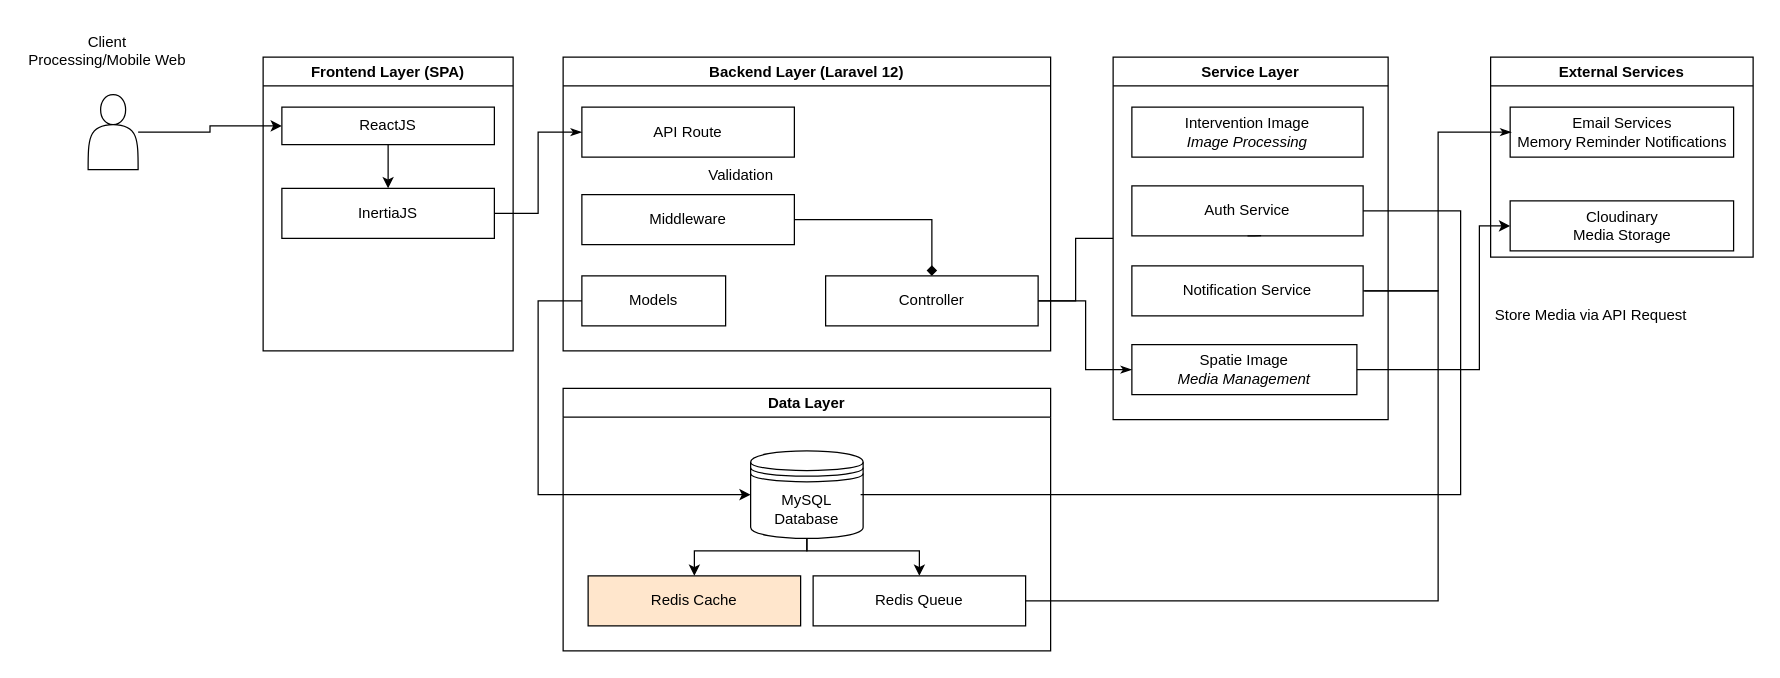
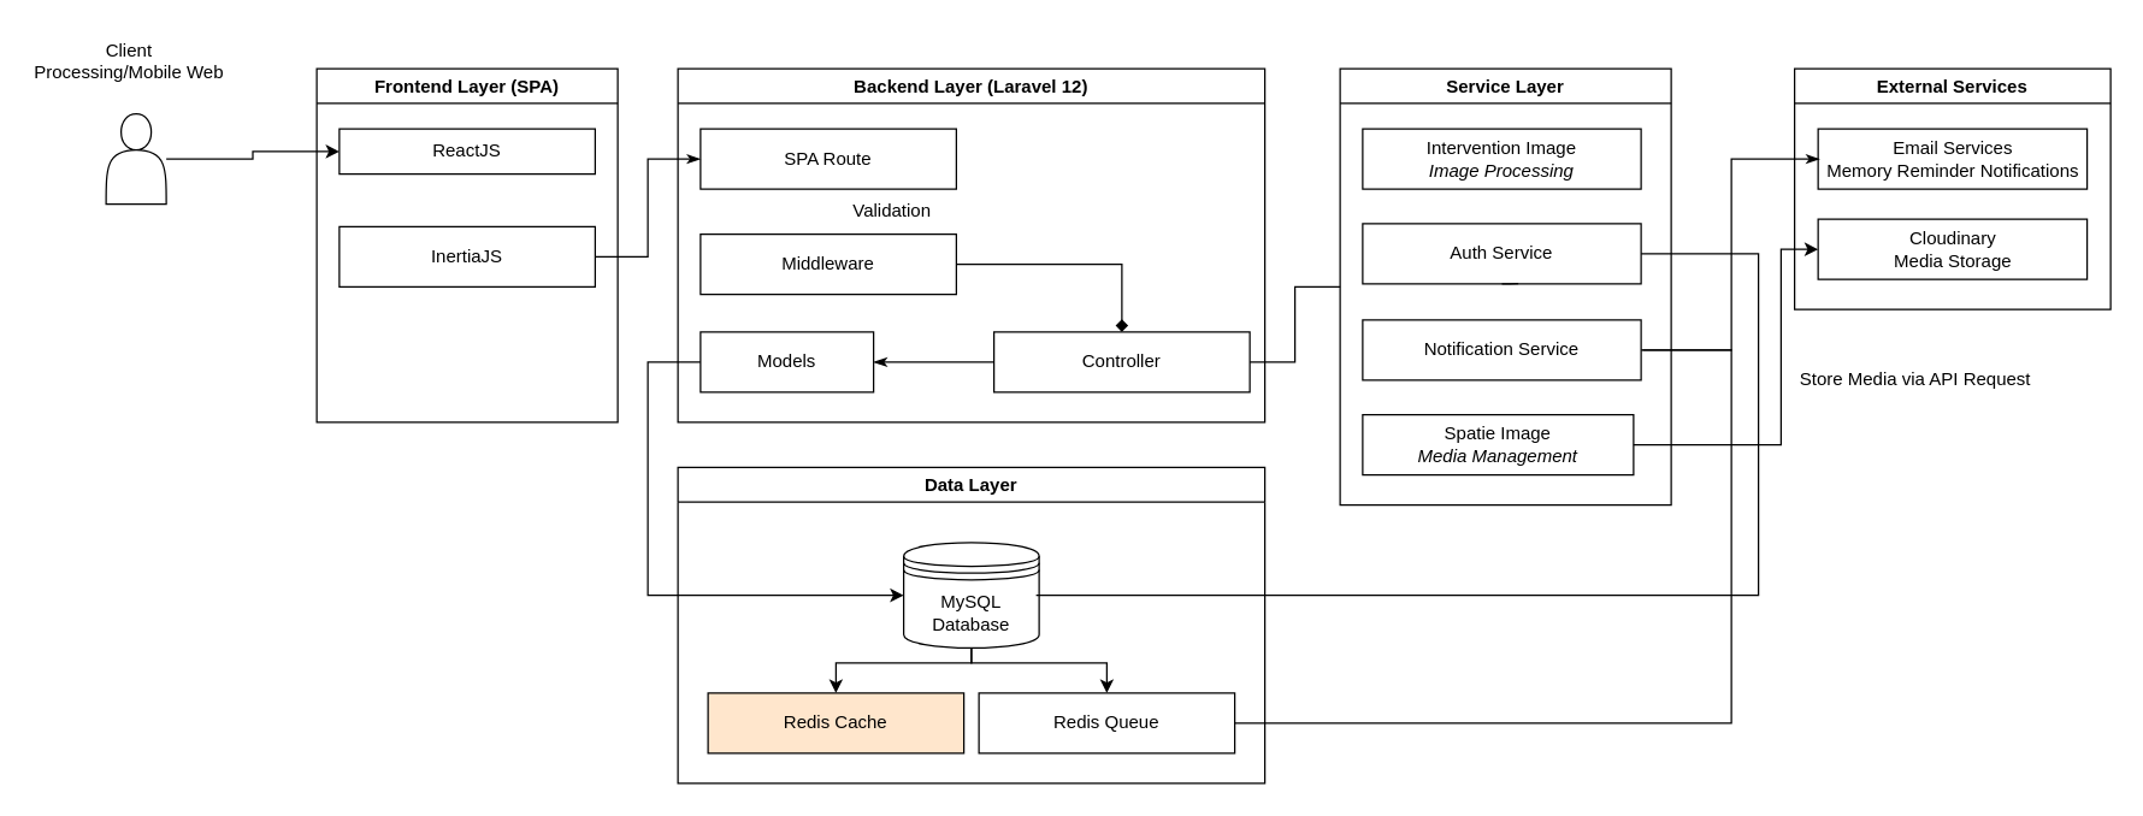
- <mxCell id="27" value="API Route" style="whiteSpace=wrap;html=1;align=center;treeFolding=1;treeMoving=1;newEdgeStyle={&quot;edgeStyle&quot;:&quot;elbowEdgeStyle&quot;,&quot;startArrow&quot;:&quot;none&quot;,&quot;endArrow&quot;:&quot;none&quot;};labelBackgroundColor=none;" vertex="1" parent="26"><mxGeometry x="15" y="40" width="170" height="40" as="geometry" /></mxCell>
+ <mxCell id="27" value="SPA Route" style="whiteSpace=wrap;html=1;align=center;treeFolding=1;treeMoving=1;newEdgeStyle={&quot;edgeStyle&quot;:&quot;elbowEdgeStyle&quot;,&quot;startArrow&quot;:&quot;none&quot;,&quot;endArrow&quot;:&quot;none&quot;};labelBackgroundColor=none;" vertex="1" parent="26"><mxGeometry x="15" y="40" width="170" height="40" as="geometry" /></mxCell>
- <mxCell id="6" style="edgeStyle=elbowEdgeStyle;rounded=0;orthogonalLoop=1;jettySize=auto;html=1;startArrow=none;endArrow=classic;endFill=1;labelBackgroundColor=none;fontColor=default;" edge="1" parent="5" source="7" target="8"><mxGeometry relative="1" as="geometry" /></mxCell>
- <mxCell id="23" value="Cloudinary&lt;div&gt;Media Storage&lt;/div&gt;" style="whiteSpace=wrap;html=1;align=center;treeFolding=1;treeMoving=1;newEdgeStyle={&quot;edgeStyle&quot;:&quot;elbowEdgeStyle&quot;,&quot;startArrow&quot;:&quot;none&quot;,&quot;endArrow&quot;:&quot;none&quot;};labelBackgroundColor=none;" vertex="1" parent="21"><mxGeometry x="15.63" y="115" width="178.75" height="40" as="geometry" /></mxCell>
+ <mxCell id="23" value="Cloudinary&lt;div&gt;Media Storage&lt;/div&gt;" style="whiteSpace=wrap;html=1;align=center;treeFolding=1;treeMoving=1;newEdgeStyle={&quot;edgeStyle&quot;:&quot;elbowEdgeStyle&quot;,&quot;startArrow&quot;:&quot;none&quot;,&quot;endArrow&quot;:&quot;none&quot;};labelBackgroundColor=none;" vertex="1" parent="21"><mxGeometry x="15.63" y="100" width="178.75" height="40" as="geometry" /></mxCell>
- <mxCell id="30" style="edgeStyle=elbowEdgeStyle;rounded=0;orthogonalLoop=1;jettySize=auto;html=1;startArrow=none;endArrow=classicThin;endFill=1;labelBackgroundColor=none;fontColor=default;" edge="1" parent="26" source="31" target="11"><mxGeometry relative="1" as="geometry" /></mxCell>
+ <mxCell id="30" style="edgeStyle=elbowEdgeStyle;rounded=0;orthogonalLoop=1;jettySize=auto;html=1;startArrow=none;endArrow=classicThin;entryX=1;entryY=0.5;entryDx=0;entryDy=0;endFill=1;labelBackgroundColor=none;fontColor=default;" edge="1" parent="26" source="31" target="32"><mxGeometry relative="1" as="geometry" /></mxCell>
